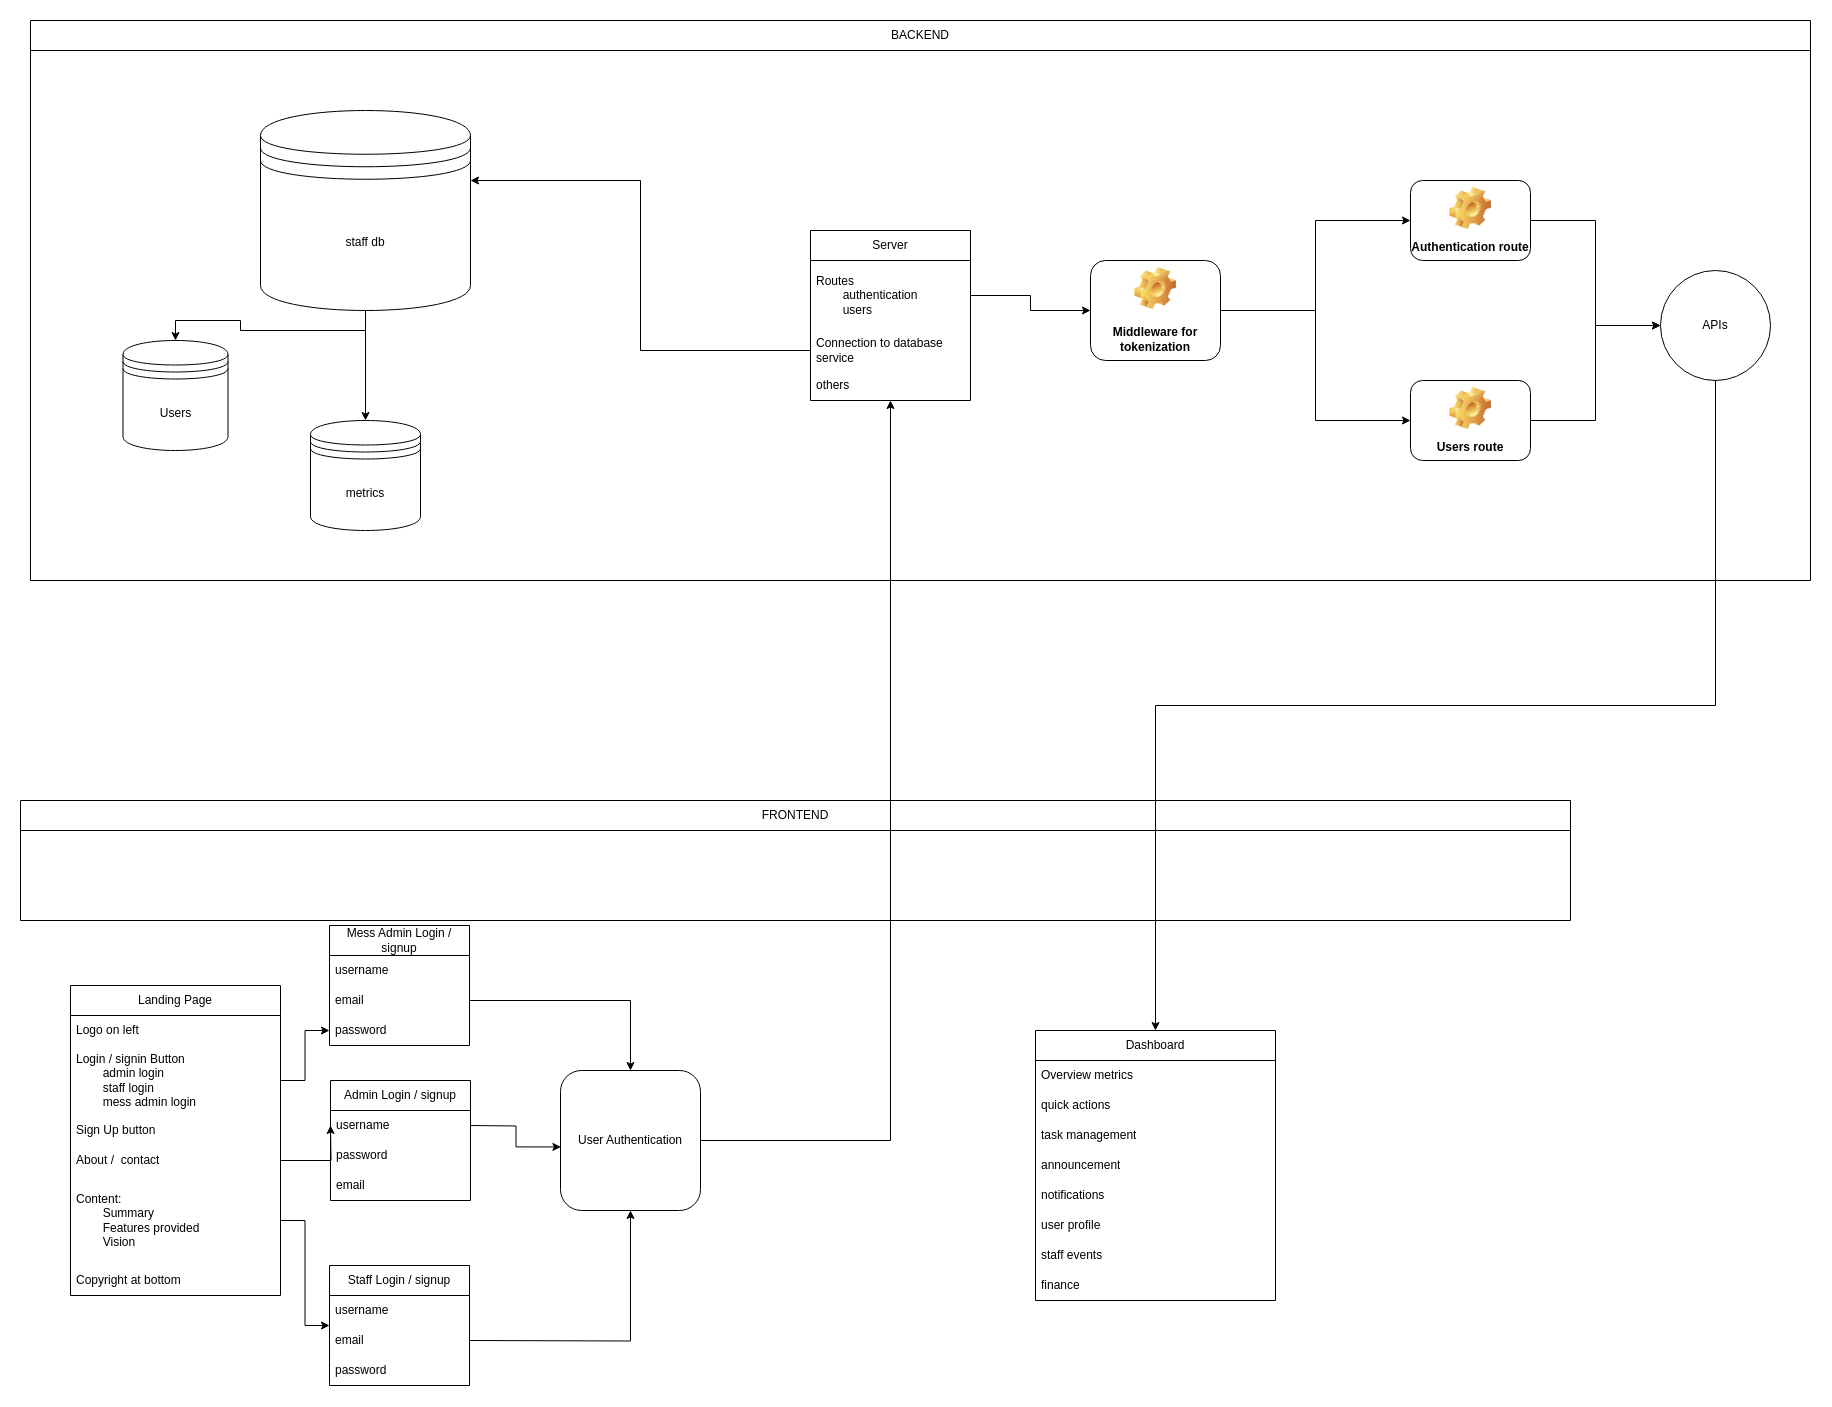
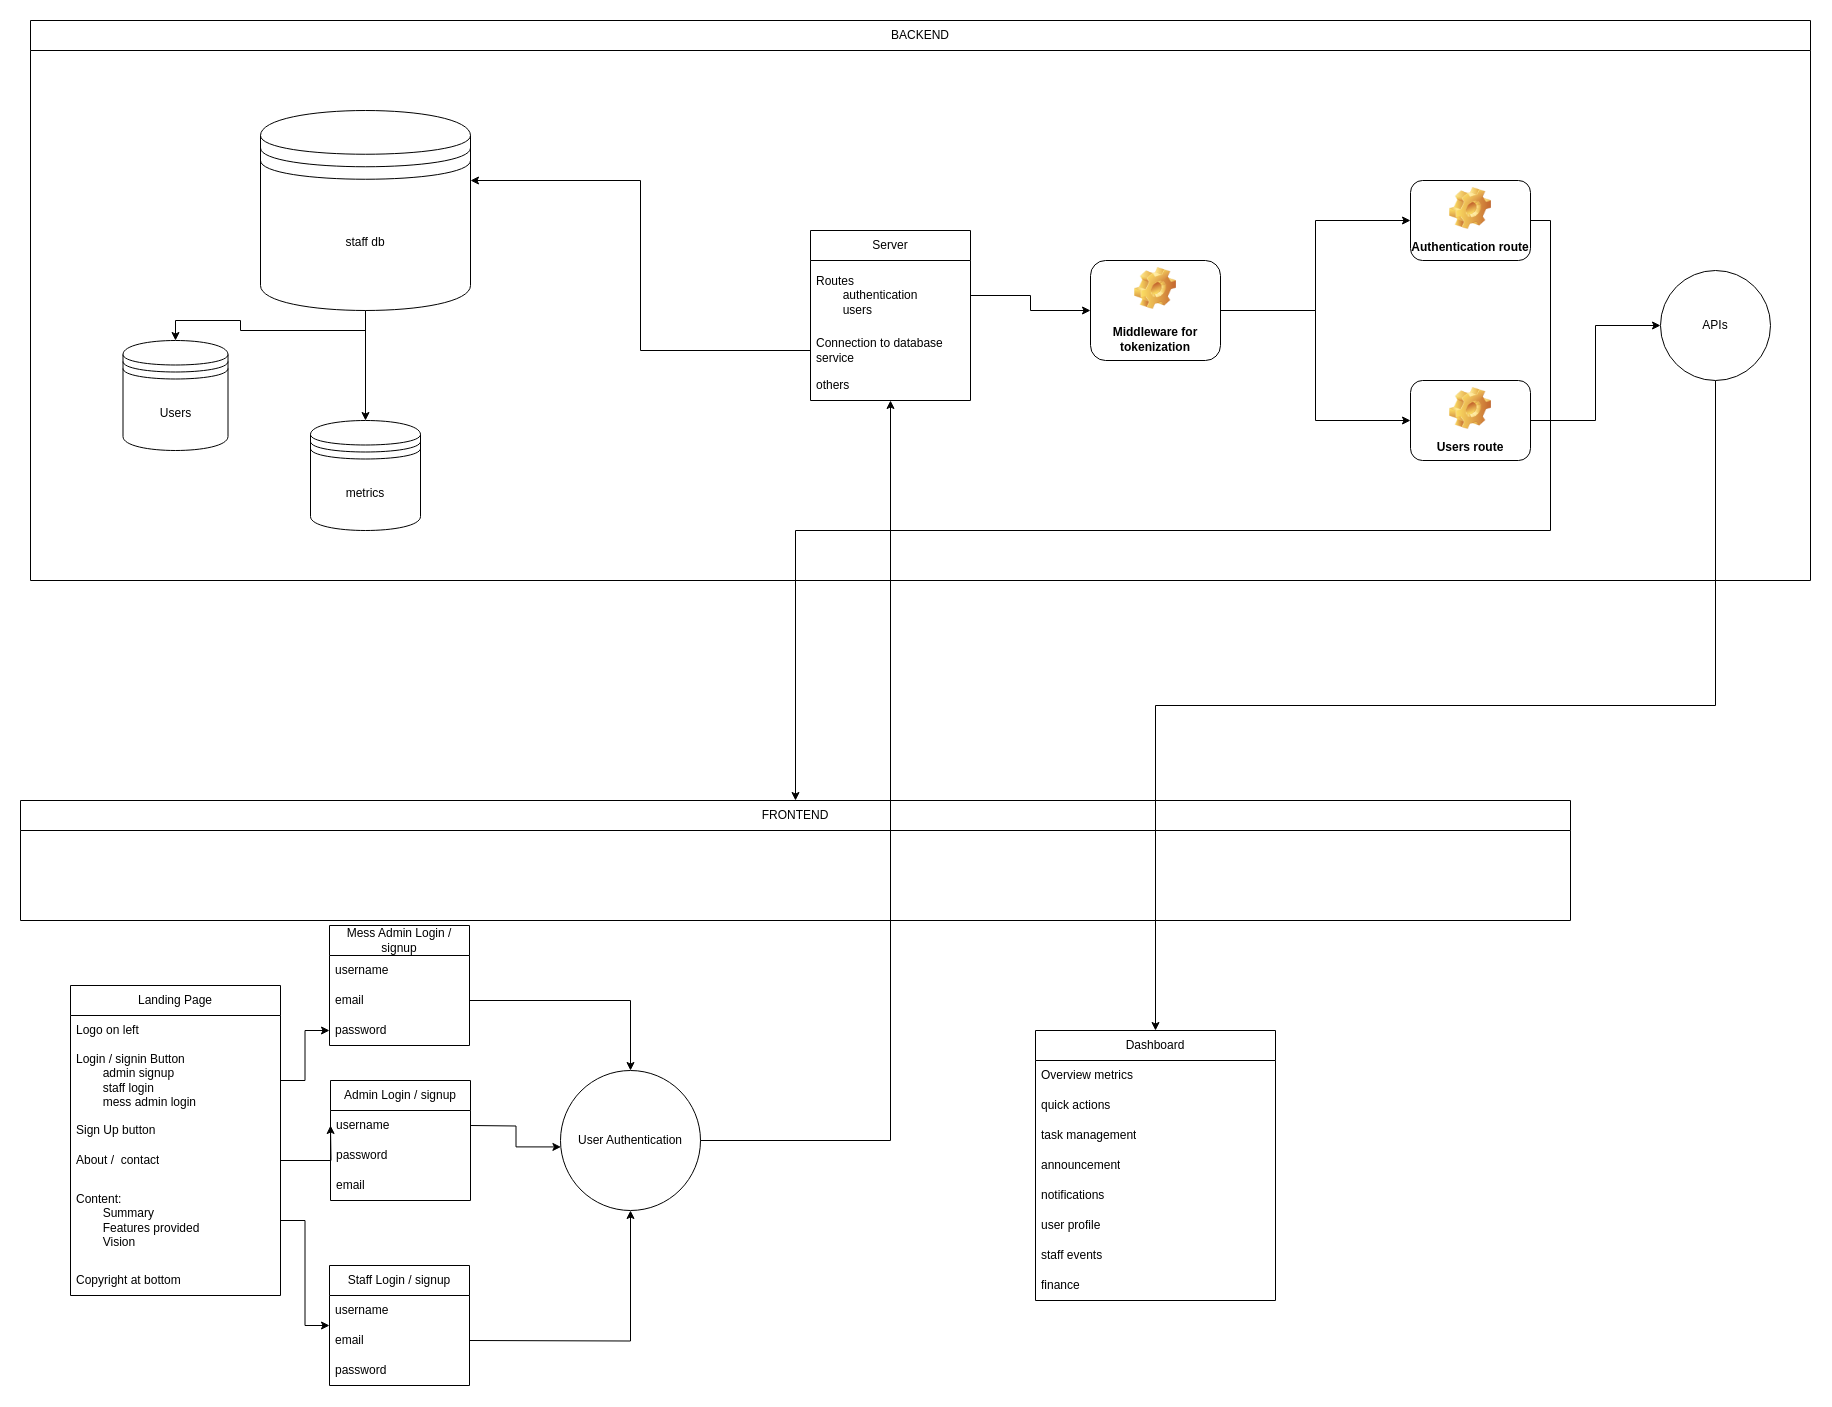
- <mxCell id="49" style="edgeStyle=orthogonalEdgeStyle;rounded=0;orthogonalLoop=1;jettySize=auto;html=1;exitX=1;exitY=0.5;exitDx=0;exitDy=0;entryX=0;entryY=0.5;entryDx=0;entryDy=0;" parent="1" source="50" target="58" edge="1"><mxGeometry relative="1" as="geometry" /></mxCell>
+ <mxCell id="49" style="edgeStyle=orthogonalEdgeStyle;rounded=0;orthogonalLoop=1;jettySize=auto;html=1;exitX=1;exitY=0.5;exitDx=0;exitDy=0;" parent="1" source="50" target="37" edge="1"><mxGeometry relative="1" as="geometry" /></mxCell>
- <mxCell id="5" value="Login / signin Button&lt;br&gt;&lt;span style=&quot;white-space: pre;&quot;&gt;&#09;&lt;/span&gt;admin login&lt;br&gt;&lt;span style=&quot;white-space: pre;&quot;&gt;&#09;&lt;/span&gt;staff login&lt;br&gt;&lt;span style=&quot;white-space: pre;&quot;&gt;&#09;&lt;/span&gt;mess admin login" style="text;strokeColor=none;fillColor=none;align=left;verticalAlign=middle;spacingLeft=4;spacingRight=4;overflow=hidden;points=[[0,0.5],[1,0.5]];portConstraint=eastwest;rotatable=0;whiteSpace=wrap;html=1;" parent="3" vertex="1"><mxGeometry y="60" width="210" height="70" as="geometry" /></mxCell>
+ <mxCell id="5" value="Login / signin Button&lt;br&gt;&lt;span style=&quot;white-space: pre;&quot;&gt;&#09;&lt;/span&gt;admin signup&lt;br&gt;&lt;span style=&quot;white-space: pre;&quot;&gt;&#09;&lt;/span&gt;staff login&lt;br&gt;&lt;span style=&quot;white-space: pre;&quot;&gt;&#09;&lt;/span&gt;mess admin login" style="text;strokeColor=none;fillColor=none;align=left;verticalAlign=middle;spacingLeft=4;spacingRight=4;overflow=hidden;points=[[0,0.5],[1,0.5]];portConstraint=eastwest;rotatable=0;whiteSpace=wrap;html=1;" parent="3" vertex="1"><mxGeometry y="60" width="210" height="70" as="geometry" /></mxCell>
- <mxCell id="18" value="User Authentication" style="whiteSpace=wrap;html=1;aspect=fixed;rounded=1;" parent="1" vertex="1"><mxGeometry x="560" y="1070" width="140" height="140" as="geometry" /></mxCell>
+ <mxCell id="18" value="User Authentication" style="ellipse;whiteSpace=wrap;html=1;aspect=fixed;" parent="1" vertex="1"><mxGeometry x="560" y="1070" width="140" height="140" as="geometry" /></mxCell>
